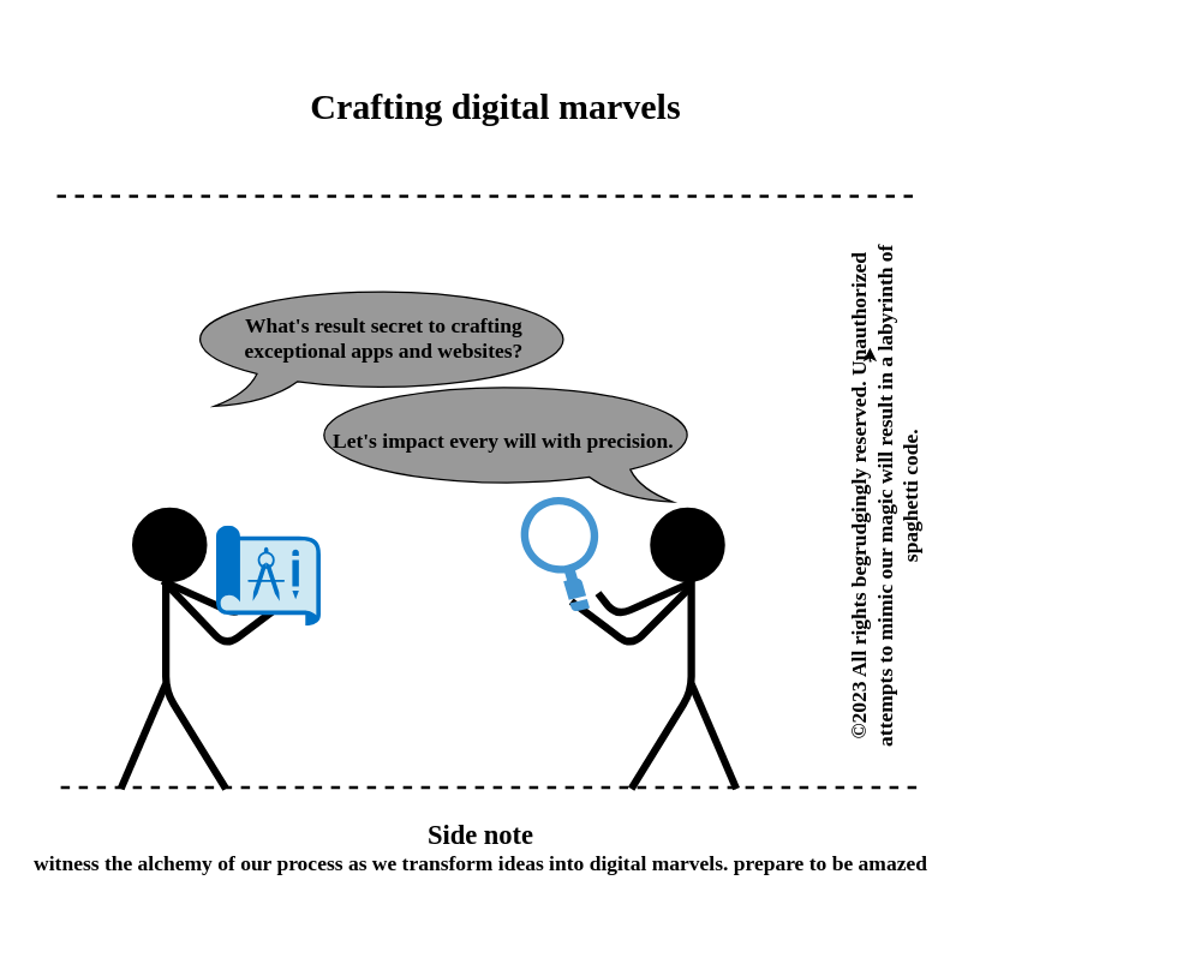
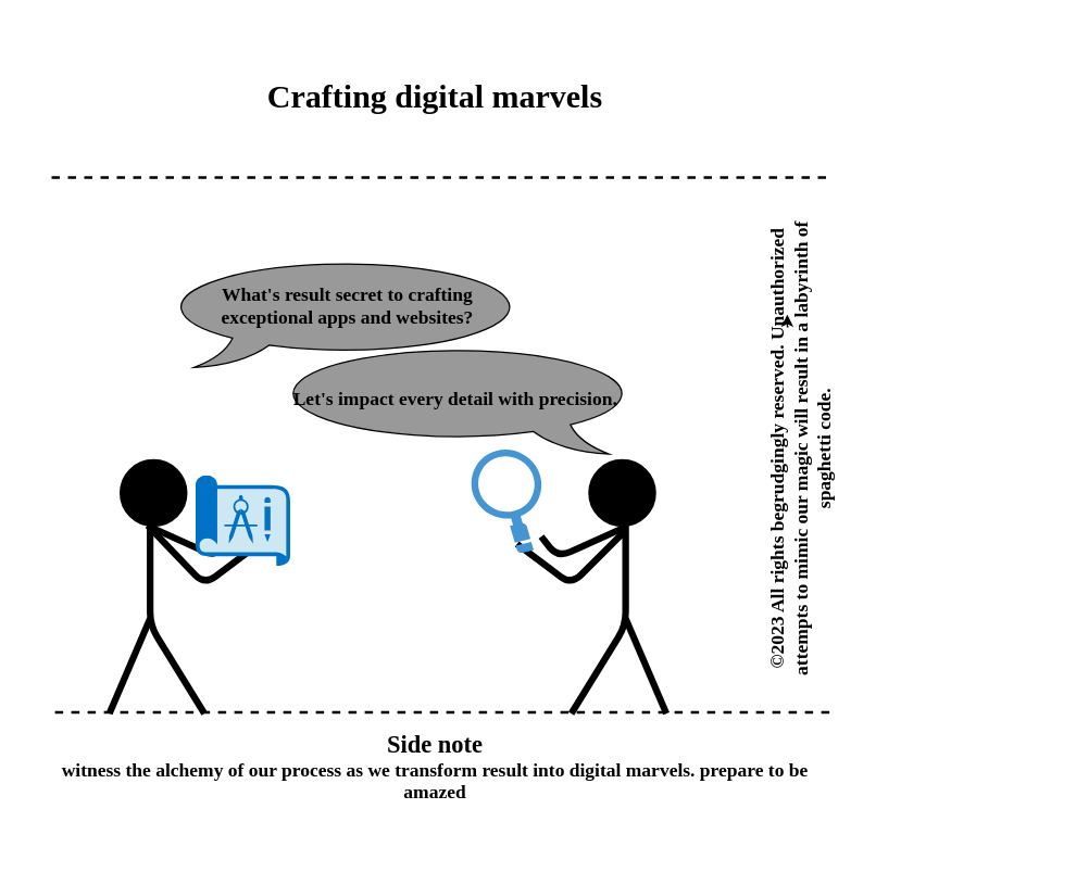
- <mxCell id="3" value="&lt;font&gt;&lt;font color=&quot;#000000&quot;&gt;&lt;span style=&quot;font-size: 24px;&quot;&gt;&lt;b&gt;Crafting digital marvels&lt;/b&gt;&lt;/span&gt;&lt;/font&gt;&lt;br&gt;&lt;/font&gt;" style="text;html=1;strokeColor=none;fillColor=none;align=center;verticalAlign=middle;whiteSpace=wrap;rounded=0;fontFamily=xkcd;" parent="1" vertex="1"><mxGeometry x="45" y="60" width="570" height="22" as="geometry" /></mxCell>
+ <mxCell id="3" value="&lt;font&gt;&lt;font color=&quot;#000000&quot;&gt;&lt;span style=&quot;font-size: 24px;&quot;&gt;&lt;b&gt;Crafting digital marvels&lt;/b&gt;&lt;/span&gt;&lt;/font&gt;&lt;br&gt;&lt;/font&gt;" style="text;html=1;strokeColor=none;fillColor=none;align=center;verticalAlign=middle;whiteSpace=wrap;rounded=0;fontFamily=xkcd;" parent="1" vertex="1"><mxGeometry x="35" y="60" width="570" height="22" as="geometry" /></mxCell>
- <mxCell id="25" value="&lt;font style=&quot;font-size: 14px;&quot; face=&quot;Comic Sans MS&quot;&gt;&lt;b&gt;Let's impact every will with precision.&lt;/b&gt;&lt;/font&gt;" style="whiteSpace=wrap;html=1;shape=mxgraph.basic.oval_callout;flipH=1;strokeColor=#000000;fillColor=#999999;" vertex="1" parent="1"><mxGeometry x="200" y="253.75" width="270" height="80" as="geometry" /></mxCell>
+ <mxCell id="25" value="&lt;font style=&quot;font-size: 14px;&quot; face=&quot;Comic Sans MS&quot;&gt;&lt;b&gt;Let's impact every detail with precision.&lt;/b&gt;&lt;/font&gt;" style="whiteSpace=wrap;html=1;shape=mxgraph.basic.oval_callout;flipH=1;strokeColor=#000000;fillColor=#999999;" vertex="1" parent="1"><mxGeometry x="200" y="253.75" width="270" height="80" as="geometry" /></mxCell>
- <mxCell id="6" value="&lt;font style=&quot;&quot;&gt;&lt;font style=&quot;&quot; color=&quot;#000000&quot;&gt;&lt;b style=&quot;&quot;&gt;&lt;span style=&quot;font-size: 18px;&quot;&gt;Side note&lt;/span&gt;&lt;br&gt;&lt;/b&gt;&lt;/font&gt;&lt;b&gt;&lt;font style=&quot;font-size: 14px;&quot; color=&quot;#000000&quot;&gt;witness the alchemy of our process as we transform ideas into digital marvels. prepare to be amazed&lt;/font&gt;&lt;/b&gt;&lt;br&gt;&lt;/font&gt;" style="text;html=1;strokeColor=none;fillColor=none;align=center;verticalAlign=middle;whiteSpace=wrap;rounded=0;fontFamily=xkcd;" parent="1" vertex="1"><mxGeometry x="20" y="525" width="600" height="80" as="geometry" /></mxCell>
+ <mxCell id="6" value="&lt;font style=&quot;&quot;&gt;&lt;font style=&quot;&quot; color=&quot;#000000&quot;&gt;&lt;b style=&quot;&quot;&gt;&lt;span style=&quot;font-size: 18px;&quot;&gt;Side note&lt;/span&gt;&lt;br&gt;&lt;/b&gt;&lt;/font&gt;&lt;b&gt;&lt;font style=&quot;font-size: 14px;&quot; color=&quot;#000000&quot;&gt;witness the alchemy of our process as we transform result into digital marvels. prepare to be amazed&lt;/font&gt;&lt;/b&gt;&lt;br&gt;&lt;/font&gt;" style="text;html=1;strokeColor=none;fillColor=none;align=center;verticalAlign=middle;whiteSpace=wrap;rounded=0;fontFamily=xkcd;" parent="1" vertex="1"><mxGeometry x="20" y="525" width="600" height="80" as="geometry" /></mxCell>
